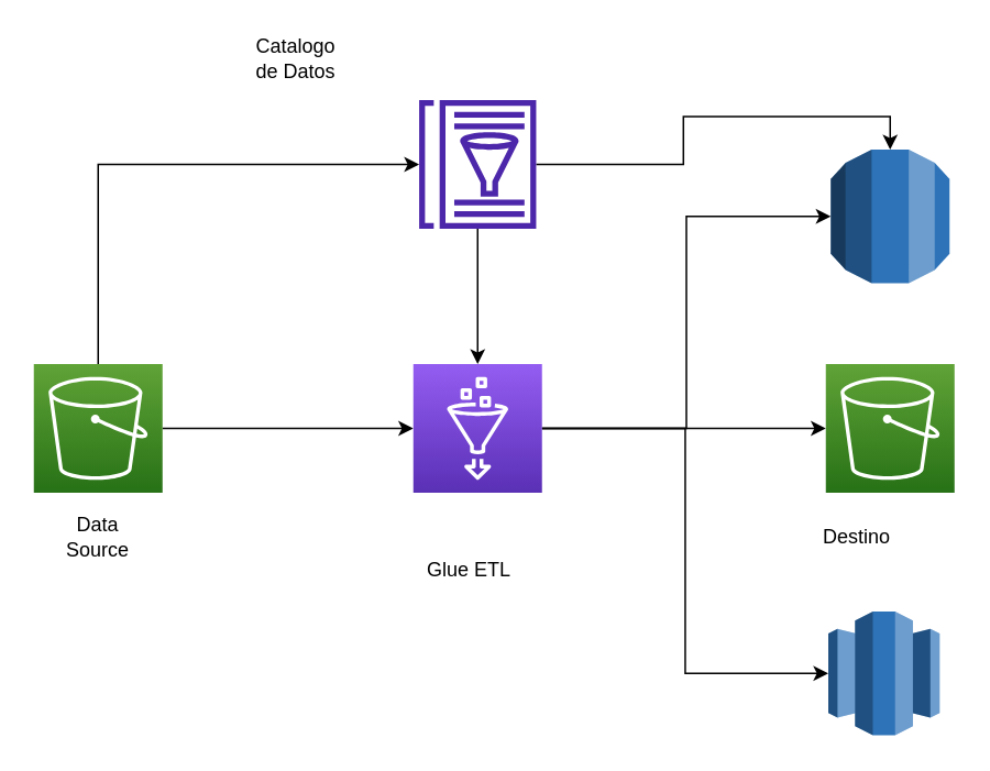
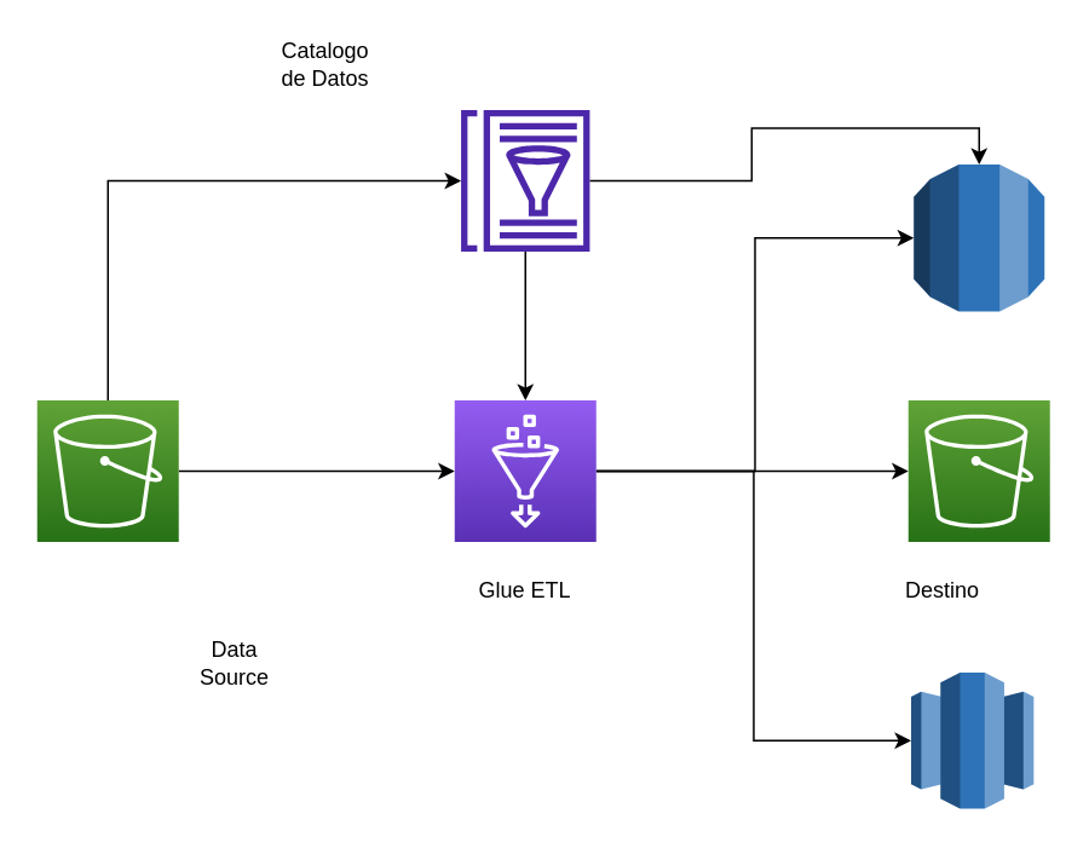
- <mxCell id="5" value="Data Source" style="text;html=1;strokeColor=none;fillColor=none;align=center;verticalAlign=middle;whiteSpace=wrap;rounded=0;" vertex="1" parent="1"><mxGeometry x="29" y="310" width="60" height="30" as="geometry" /></mxCell>
+ <mxCell id="5" value="Data Source" style="text;html=1;strokeColor=none;fillColor=none;align=center;verticalAlign=middle;whiteSpace=wrap;rounded=0;" vertex="1" parent="1"><mxGeometry x="99" y="350" width="60" height="30" as="geometry" /></mxCell>
- <mxCell id="10" value="Glue ETL" style="text;html=1;strokeColor=none;fillColor=none;align=center;verticalAlign=middle;whiteSpace=wrap;rounded=0;" vertex="1" parent="1"><mxGeometry x="254" y="330" width="60" height="30" as="geometry" /></mxCell>
+ <mxCell id="10" value="Glue ETL" style="text;html=1;strokeColor=none;fillColor=none;align=center;verticalAlign=middle;whiteSpace=wrap;rounded=0;" vertex="1" parent="1"><mxGeometry x="259" y="310" width="60" height="30" as="geometry" /></mxCell>
